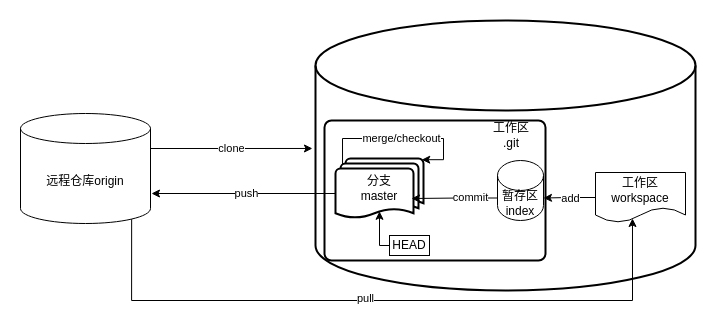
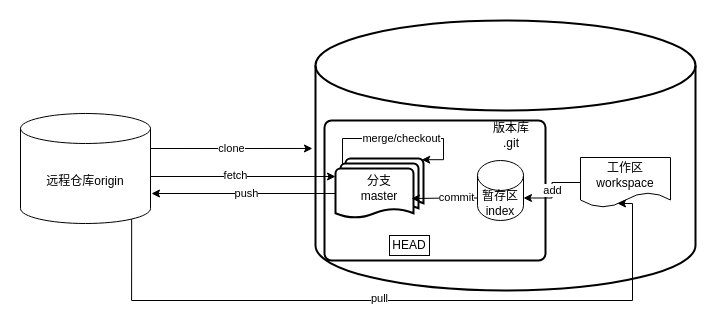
- <mxCell id="17" value="工作区&lt;br&gt;.git" style="text;strokeColor=none;align=center;fillColor=none;html=1;verticalAlign=middle;whiteSpace=wrap;rounded=0;" vertex="1" parent="1"><mxGeometry x="481" y="120" width="60" height="30" as="geometry" /></mxCell>
+ <mxCell id="17" value="版本库&lt;br&gt;.git" style="text;strokeColor=none;align=center;fillColor=none;html=1;verticalAlign=middle;whiteSpace=wrap;rounded=0;" vertex="1" parent="1"><mxGeometry x="481" y="120" width="60" height="30" as="geometry" /></mxCell>
+ <mxCell id="12" style="edgeStyle=orthogonalEdgeStyle;rounded=0;orthogonalLoop=1;jettySize=auto;html=1;exitX=1;exitY=0.5;exitDx=0;exitDy=0;exitPerimeter=0;entryX=0;entryY=0.3;entryDx=0;entryDy=0;entryPerimeter=0;startArrow=none;startFill=0;endArrow=classic;endFill=1;" edge="1" parent="1" source="16" target="4"><mxGeometry relative="1" as="geometry"><Array as="points"><mxPoint x="150" y="176" /></Array></mxGeometry></mxCell>
+ <mxCell id="13" value="fetch" style="edgeLabel;html=1;align=center;verticalAlign=middle;resizable=0;points=[];" vertex="1" connectable="0" parent="12"><mxGeometry x="-0.047" y="2" relative="1" as="geometry"><mxPoint as="offset" /></mxGeometry></mxCell>
- <mxCell id="7" value="暂存区index" style="shape=cylinder3;whiteSpace=wrap;html=1;boundedLbl=1;backgroundOutline=1;size=15;" vertex="1" parent="1"><mxGeometry x="497" y="160" width="46" height="60" as="geometry" /></mxCell>
+ <mxCell id="7" value="暂存区index" style="shape=cylinder3;whiteSpace=wrap;html=1;boundedLbl=1;backgroundOutline=1;size=15;" vertex="1" parent="1"><mxGeometry x="477" y="160" width="46" height="60" as="geometry" /></mxCell>
- <mxCell id="10" value="工作区&lt;br&gt;workspace" style="shape=document;whiteSpace=wrap;html=1;boundedLbl=1;" vertex="1" parent="1"><mxGeometry x="595" y="172" width="90" height="50" as="geometry" /></mxCell>
+ <mxCell id="10" value="工作区&lt;br&gt;workspace" style="shape=document;whiteSpace=wrap;html=1;boundedLbl=1;" vertex="1" parent="1"><mxGeometry x="580" y="157" width="90" height="50" as="geometry" /></mxCell>
- <mxCell id="19" style="edgeStyle=orthogonalEdgeStyle;rounded=0;orthogonalLoop=1;jettySize=auto;html=1;exitX=0;exitY=0.5;exitDx=0;exitDy=0;entryX=0.5;entryY=0.88;entryDx=0;entryDy=0;entryPerimeter=0;startArrow=none;startFill=0;endArrow=classic;endFill=1;" edge="1" parent="1" source="20" target="4"><mxGeometry relative="1" as="geometry" /></mxCell>
